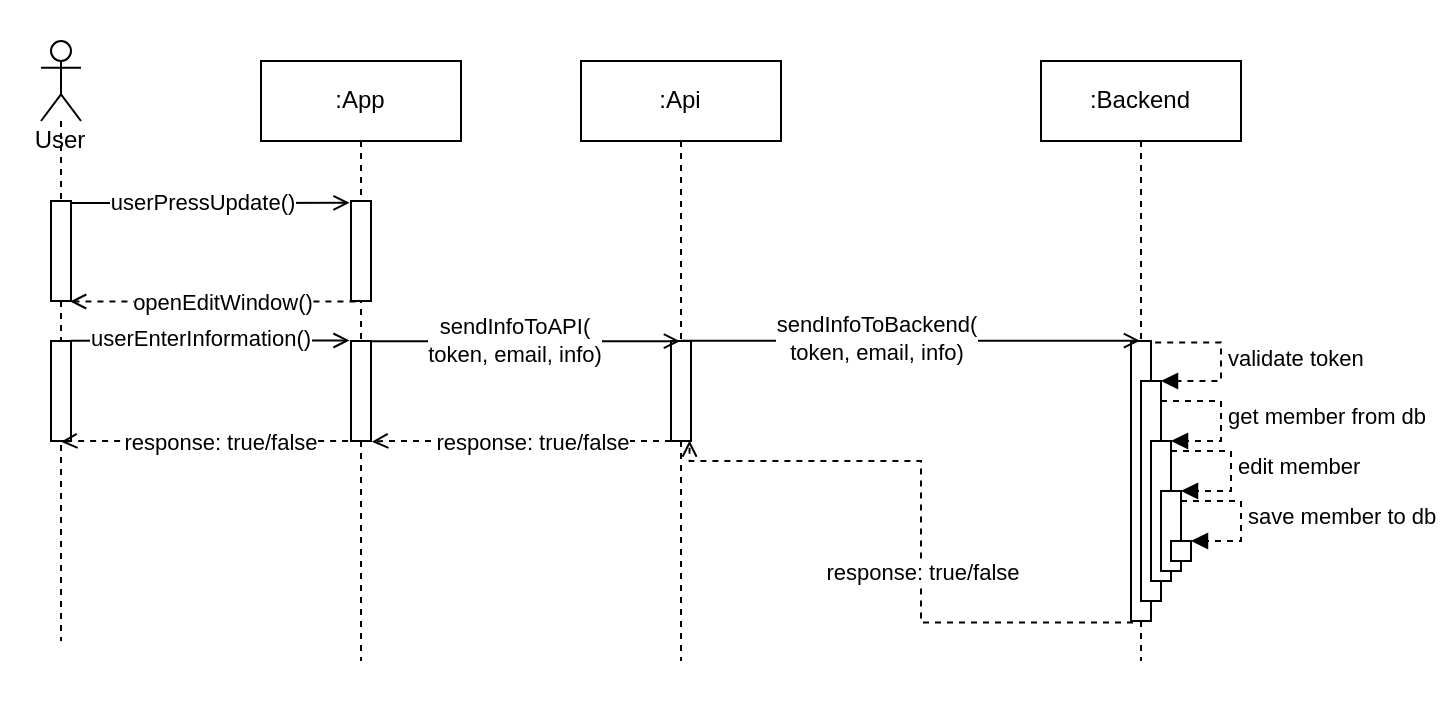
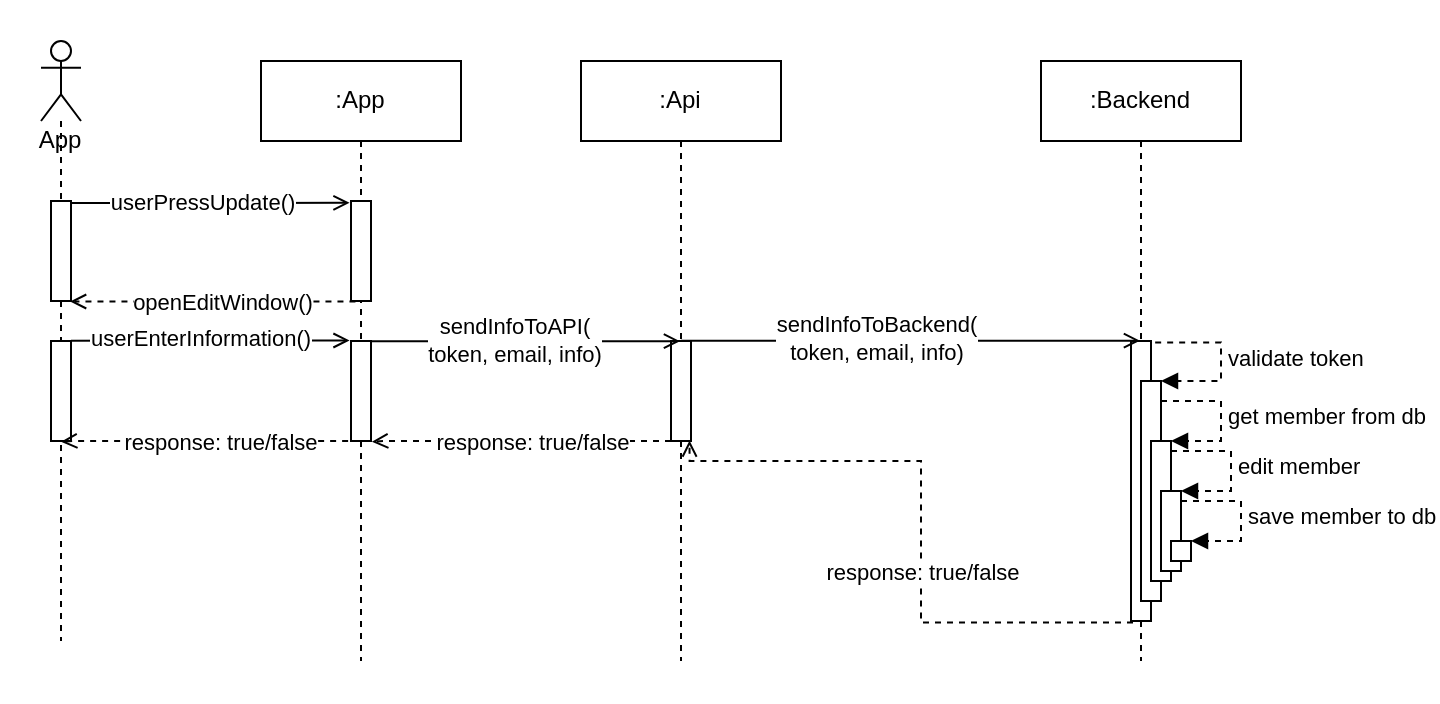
- <mxCell id="21" value="User" style="shape=umlLifeline;participant=umlActor;perimeter=lifelinePerimeter;whiteSpace=wrap;html=1;container=1;collapsible=0;recursiveResize=0;verticalAlign=top;spacingTop=36;outlineConnect=0;" vertex="1" parent="1"><mxGeometry x="20" y="20" width="20" height="300" as="geometry" /></mxCell>
+ <mxCell id="21" value="App" style="shape=umlLifeline;participant=umlActor;perimeter=lifelinePerimeter;whiteSpace=wrap;html=1;container=1;collapsible=0;recursiveResize=0;verticalAlign=top;spacingTop=36;outlineConnect=0;" vertex="1" parent="1"><mxGeometry x="20" y="20" width="20" height="300" as="geometry" /></mxCell>
